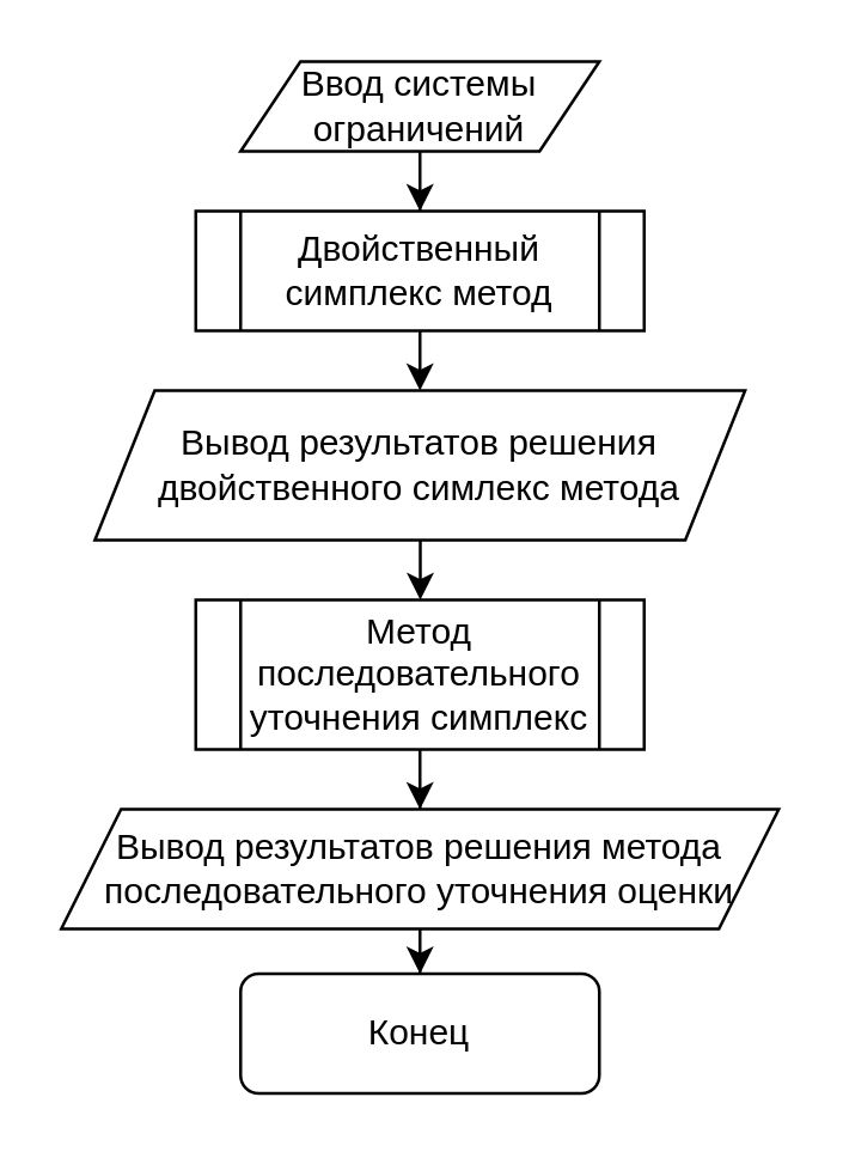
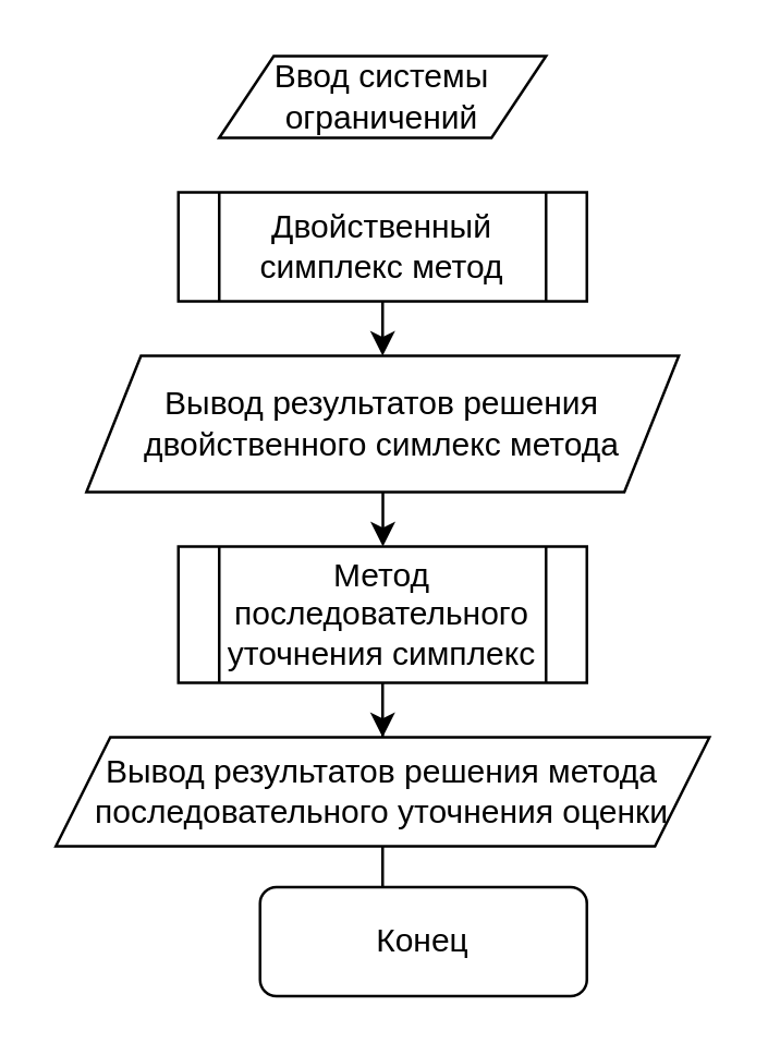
- <mxCell id="2" style="edgeStyle=orthogonalEdgeStyle;rounded=0;orthogonalLoop=1;jettySize=auto;html=1;" edge="1" parent="1" source="3" target="5"><mxGeometry relative="1" as="geometry"><mxPoint x="140" y="70" as="sourcePoint" /><mxPoint x="140" y="70" as="targetPoint" /></mxGeometry></mxCell>
- <mxCell id="12" value="Конец" style="rounded=1;whiteSpace=wrap;html=1;fontSize=12;glass=0;strokeWidth=1;shadow=0;" vertex="1" parent="1"><mxGeometry x="80" y="325" width="120" height="40" as="geometry" /></mxCell>
+ <mxCell id="12" value="Конец" style="rounded=1;whiteSpace=wrap;html=1;fontSize=12;glass=0;strokeWidth=1;shadow=0;" vertex="1" parent="1"><mxGeometry x="95" y="325" width="120" height="40" as="geometry" /></mxCell>
